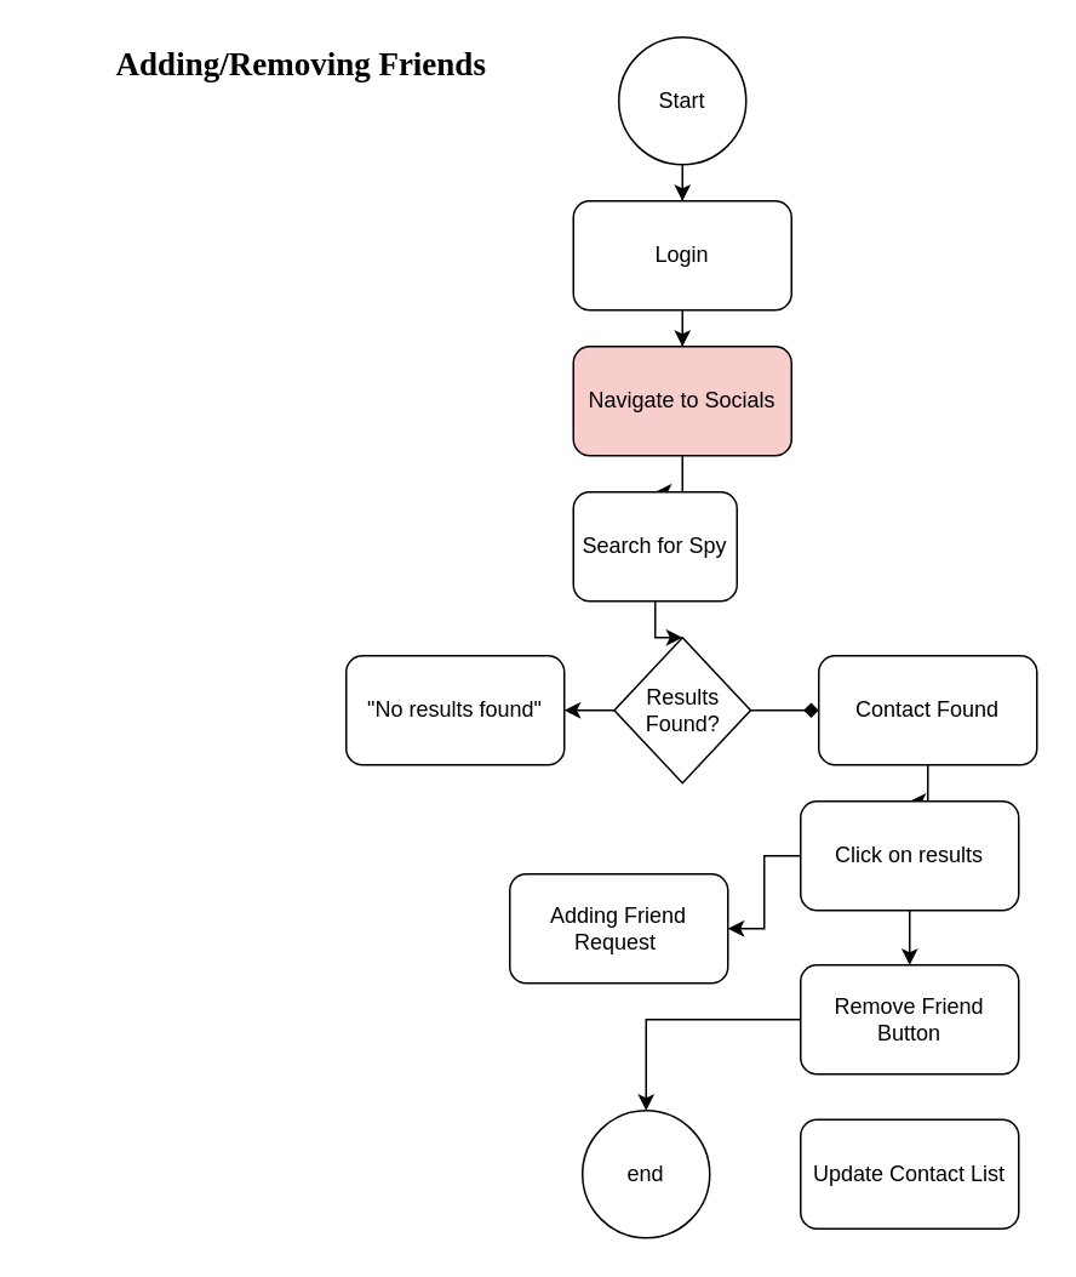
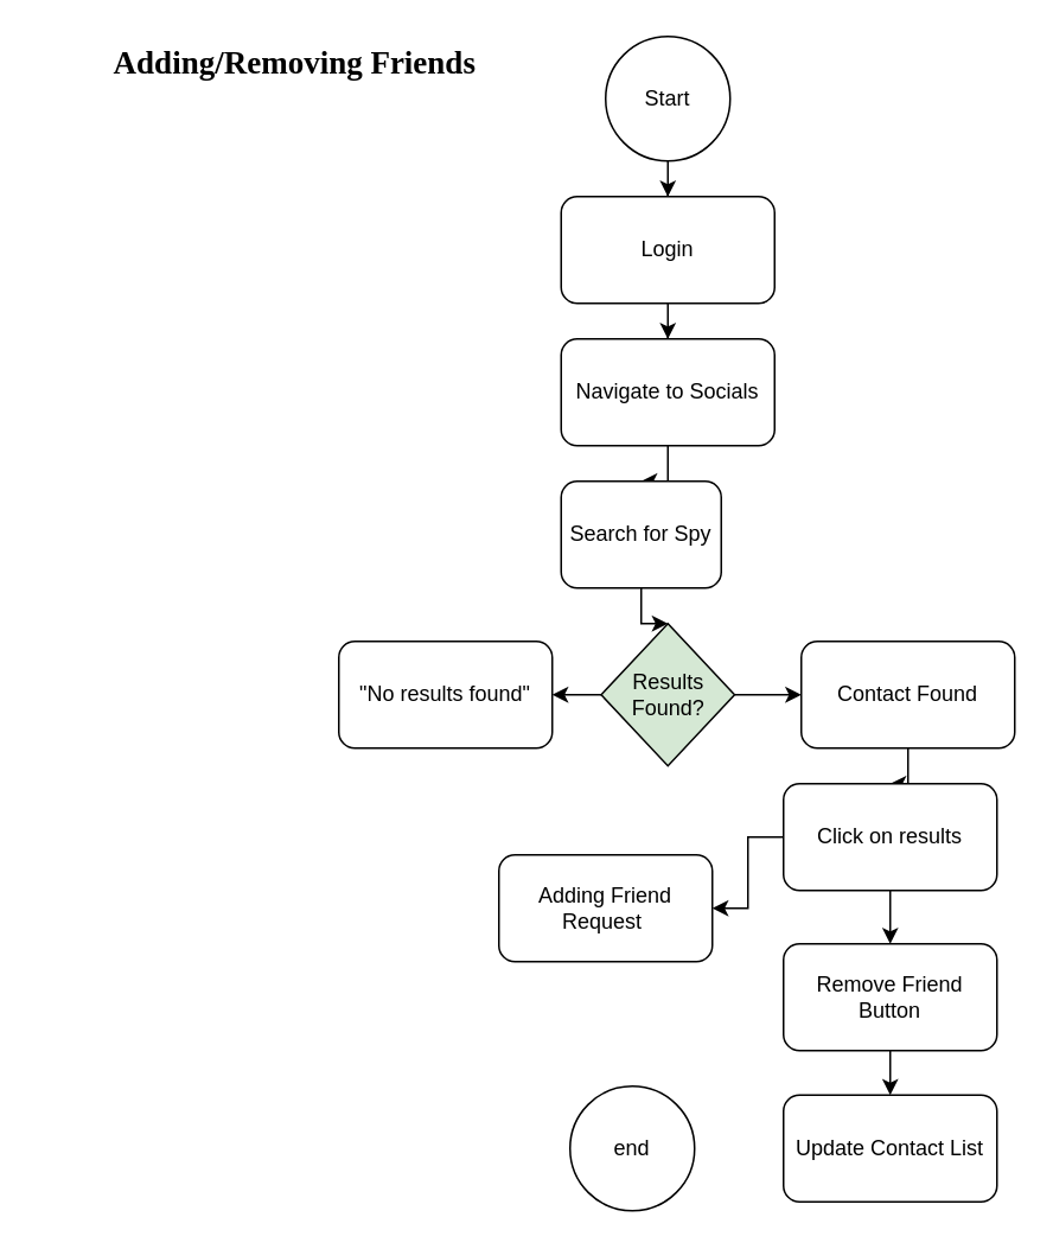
- <mxCell id="7" value="Navigate to Socials" style="rounded=1;whiteSpace=wrap;html=1;fillColor=#f8cecc;" vertex="1" parent="1"><mxGeometry x="315" y="190" width="120" height="60" as="geometry" /></mxCell>
+ <mxCell id="7" value="Navigate to Socials" style="rounded=1;whiteSpace=wrap;html=1;" vertex="1" parent="1"><mxGeometry x="315" y="190" width="120" height="60" as="geometry" /></mxCell>
- <mxCell id="10" value="Results Found?" style="rhombus;whiteSpace=wrap;html=1;" vertex="1" parent="1"><mxGeometry x="337.5" y="350" width="75" height="80" as="geometry" /></mxCell>
+ <mxCell id="10" value="Results Found?" style="rhombus;whiteSpace=wrap;html=1;fillColor=#d5e8d4;" vertex="1" parent="1"><mxGeometry x="337.5" y="350" width="75" height="80" as="geometry" /></mxCell>
- <mxCell id="9" value="" style="edgeStyle=orthogonalEdgeStyle;rounded=0;orthogonalLoop=1;jettySize=auto;html=1;endArrow=diamond;" edge="1" parent="1" source="10" target="20"><mxGeometry relative="1" as="geometry" /></mxCell>
+ <mxCell id="9" value="" style="edgeStyle=orthogonalEdgeStyle;rounded=0;orthogonalLoop=1;jettySize=auto;html=1;" edge="1" parent="1" source="10" target="20"><mxGeometry relative="1" as="geometry" /></mxCell>
- <mxCell id="12" value="" style="edgeStyle=orthogonalEdgeStyle;rounded=0;orthogonalLoop=1;jettySize=auto;html=1;" edge="1" parent="1" source="13" target="16"><mxGeometry relative="1" as="geometry" /></mxCell>
+ <mxCell id="12" value="" style="edgeStyle=orthogonalEdgeStyle;rounded=0;orthogonalLoop=1;jettySize=auto;html=1;" edge="1" parent="1" source="13" target="24"><mxGeometry relative="1" as="geometry" /></mxCell>
